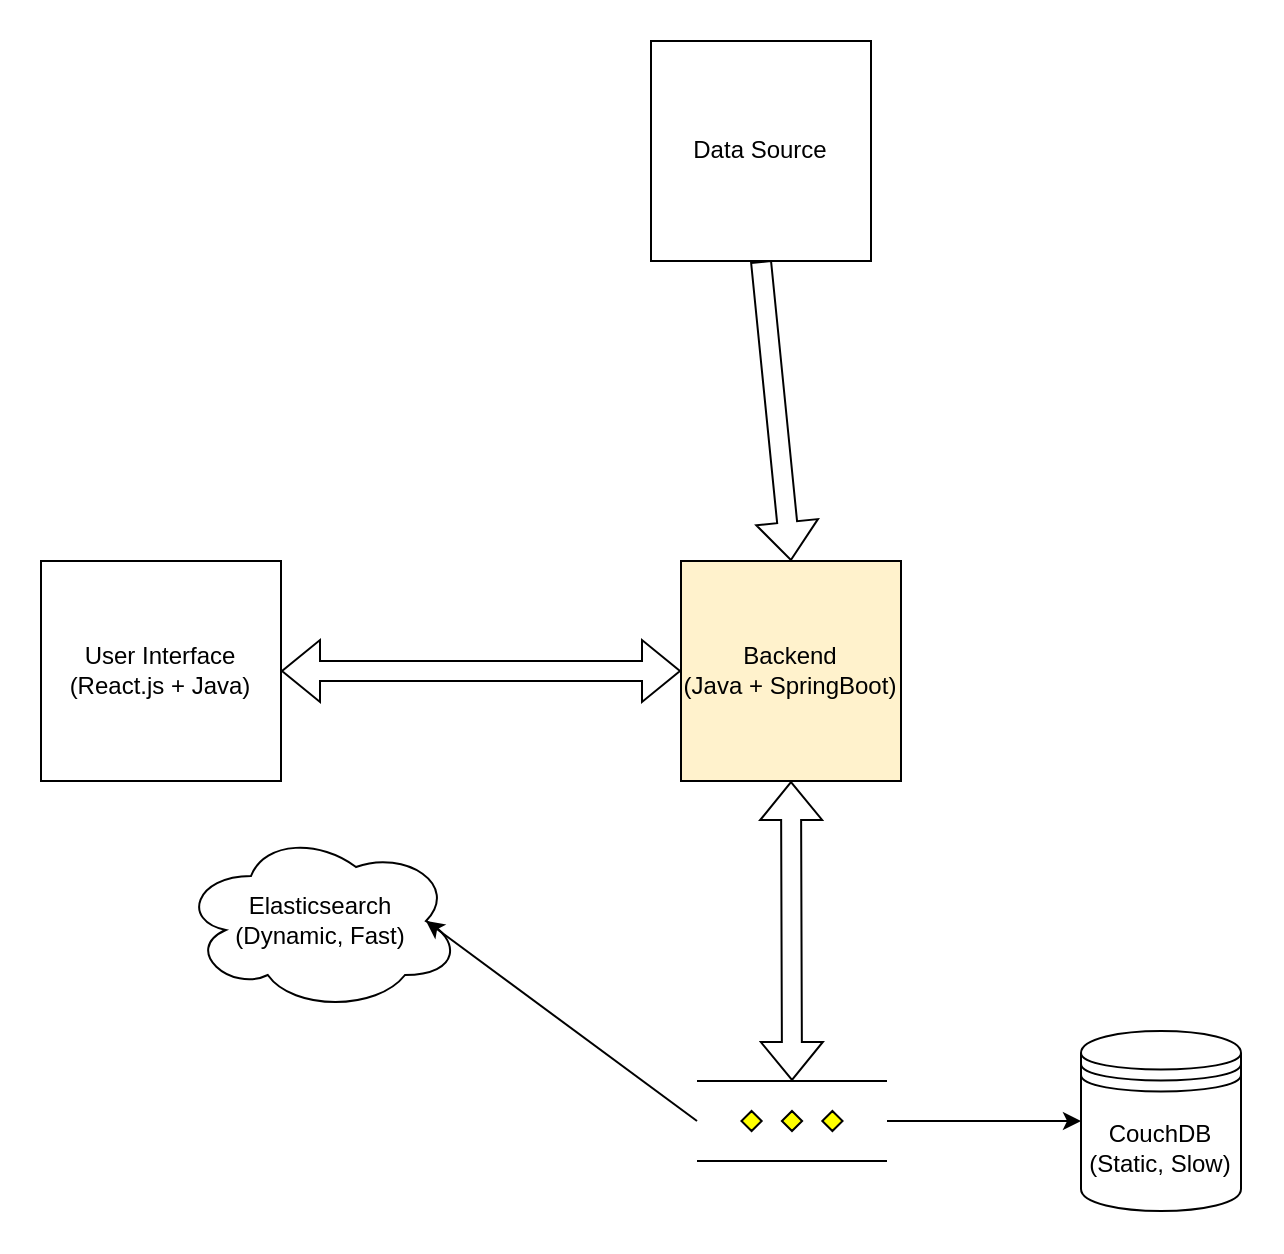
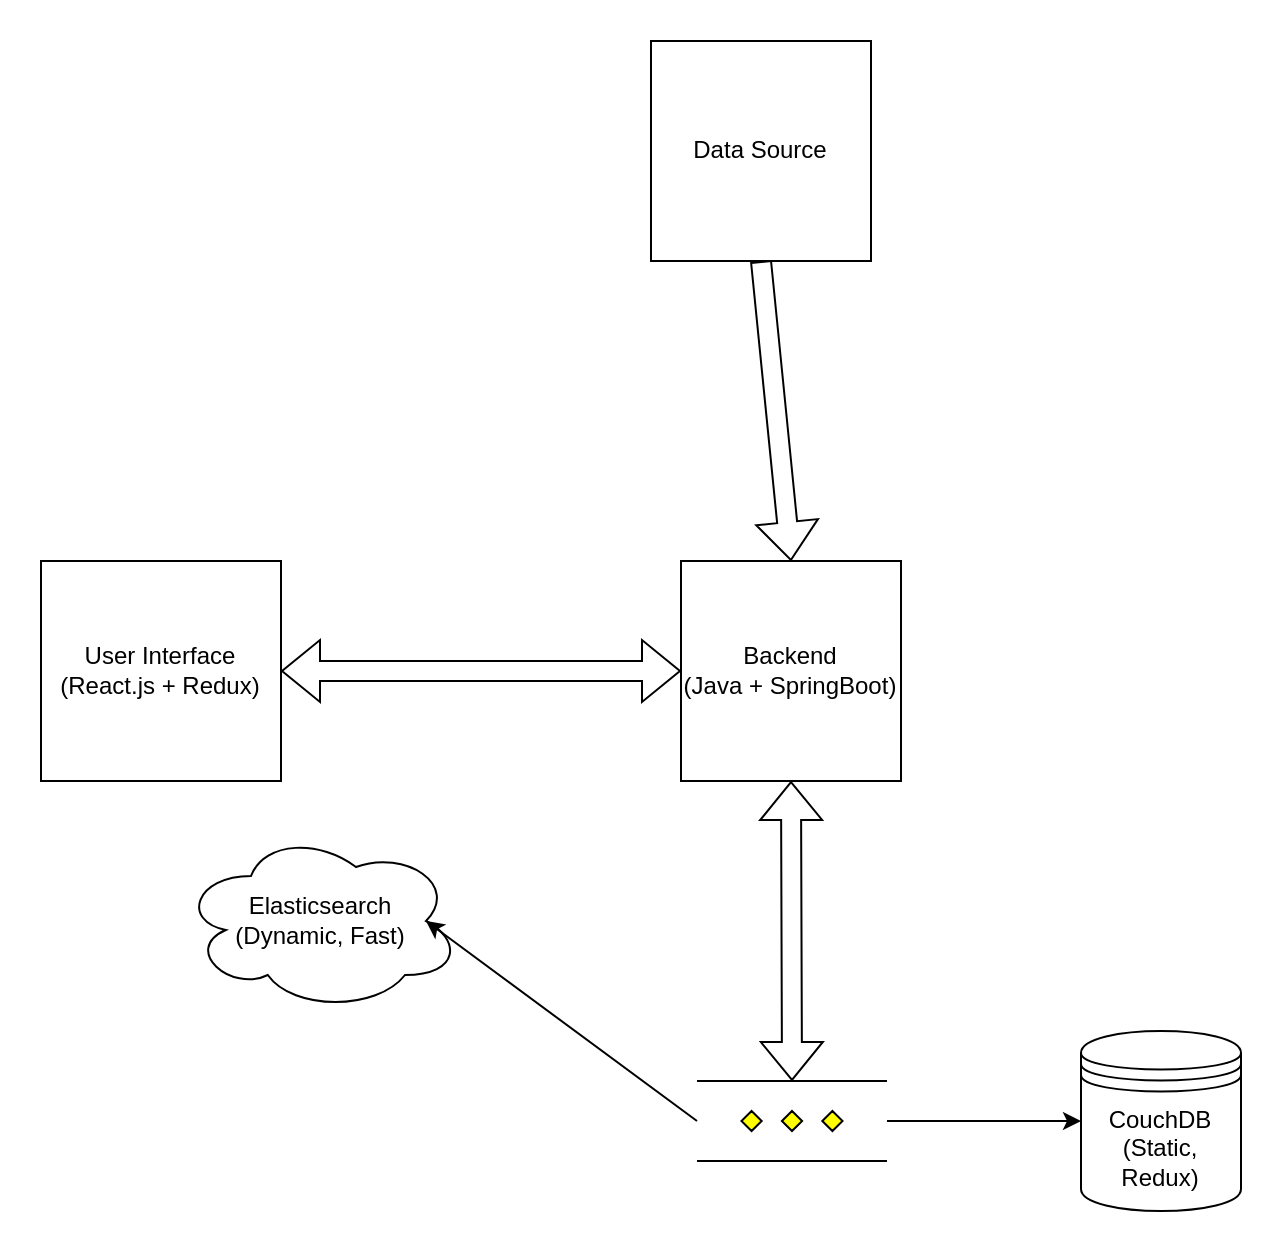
- <mxCell id="2" value="User Interface&lt;br&gt;(React.js + Java)" style="rounded=0;whiteSpace=wrap;html=1;" vertex="1" parent="1"><mxGeometry x="20" y="280" width="120" height="110" as="geometry" /></mxCell>
+ <mxCell id="2" value="User Interface&lt;br&gt;(React.js + Redux)" style="rounded=0;whiteSpace=wrap;html=1;" vertex="1" parent="1"><mxGeometry x="20" y="280" width="120" height="110" as="geometry" /></mxCell>
- <mxCell id="3" value="Backend&lt;br&gt;(Java + SpringBoot)" style="whiteSpace=wrap;html=1;aspect=fixed;fillColor=#fff2cc;" vertex="1" parent="1"><mxGeometry x="340" y="280" width="110" height="110" as="geometry" /></mxCell>
+ <mxCell id="3" value="Backend&lt;br&gt;(Java + SpringBoot)" style="whiteSpace=wrap;html=1;aspect=fixed;" vertex="1" parent="1"><mxGeometry x="340" y="280" width="110" height="110" as="geometry" /></mxCell>
- <mxCell id="9" value="CouchDB&lt;br&gt;(Static, Slow)" style="shape=datastore;whiteSpace=wrap;html=1;" vertex="1" parent="1"><mxGeometry x="540" y="515" width="80" height="90" as="geometry" /></mxCell>
+ <mxCell id="9" value="CouchDB&lt;br&gt;(Static, Redux)" style="shape=datastore;whiteSpace=wrap;html=1;" vertex="1" parent="1"><mxGeometry x="540" y="515" width="80" height="90" as="geometry" /></mxCell>
